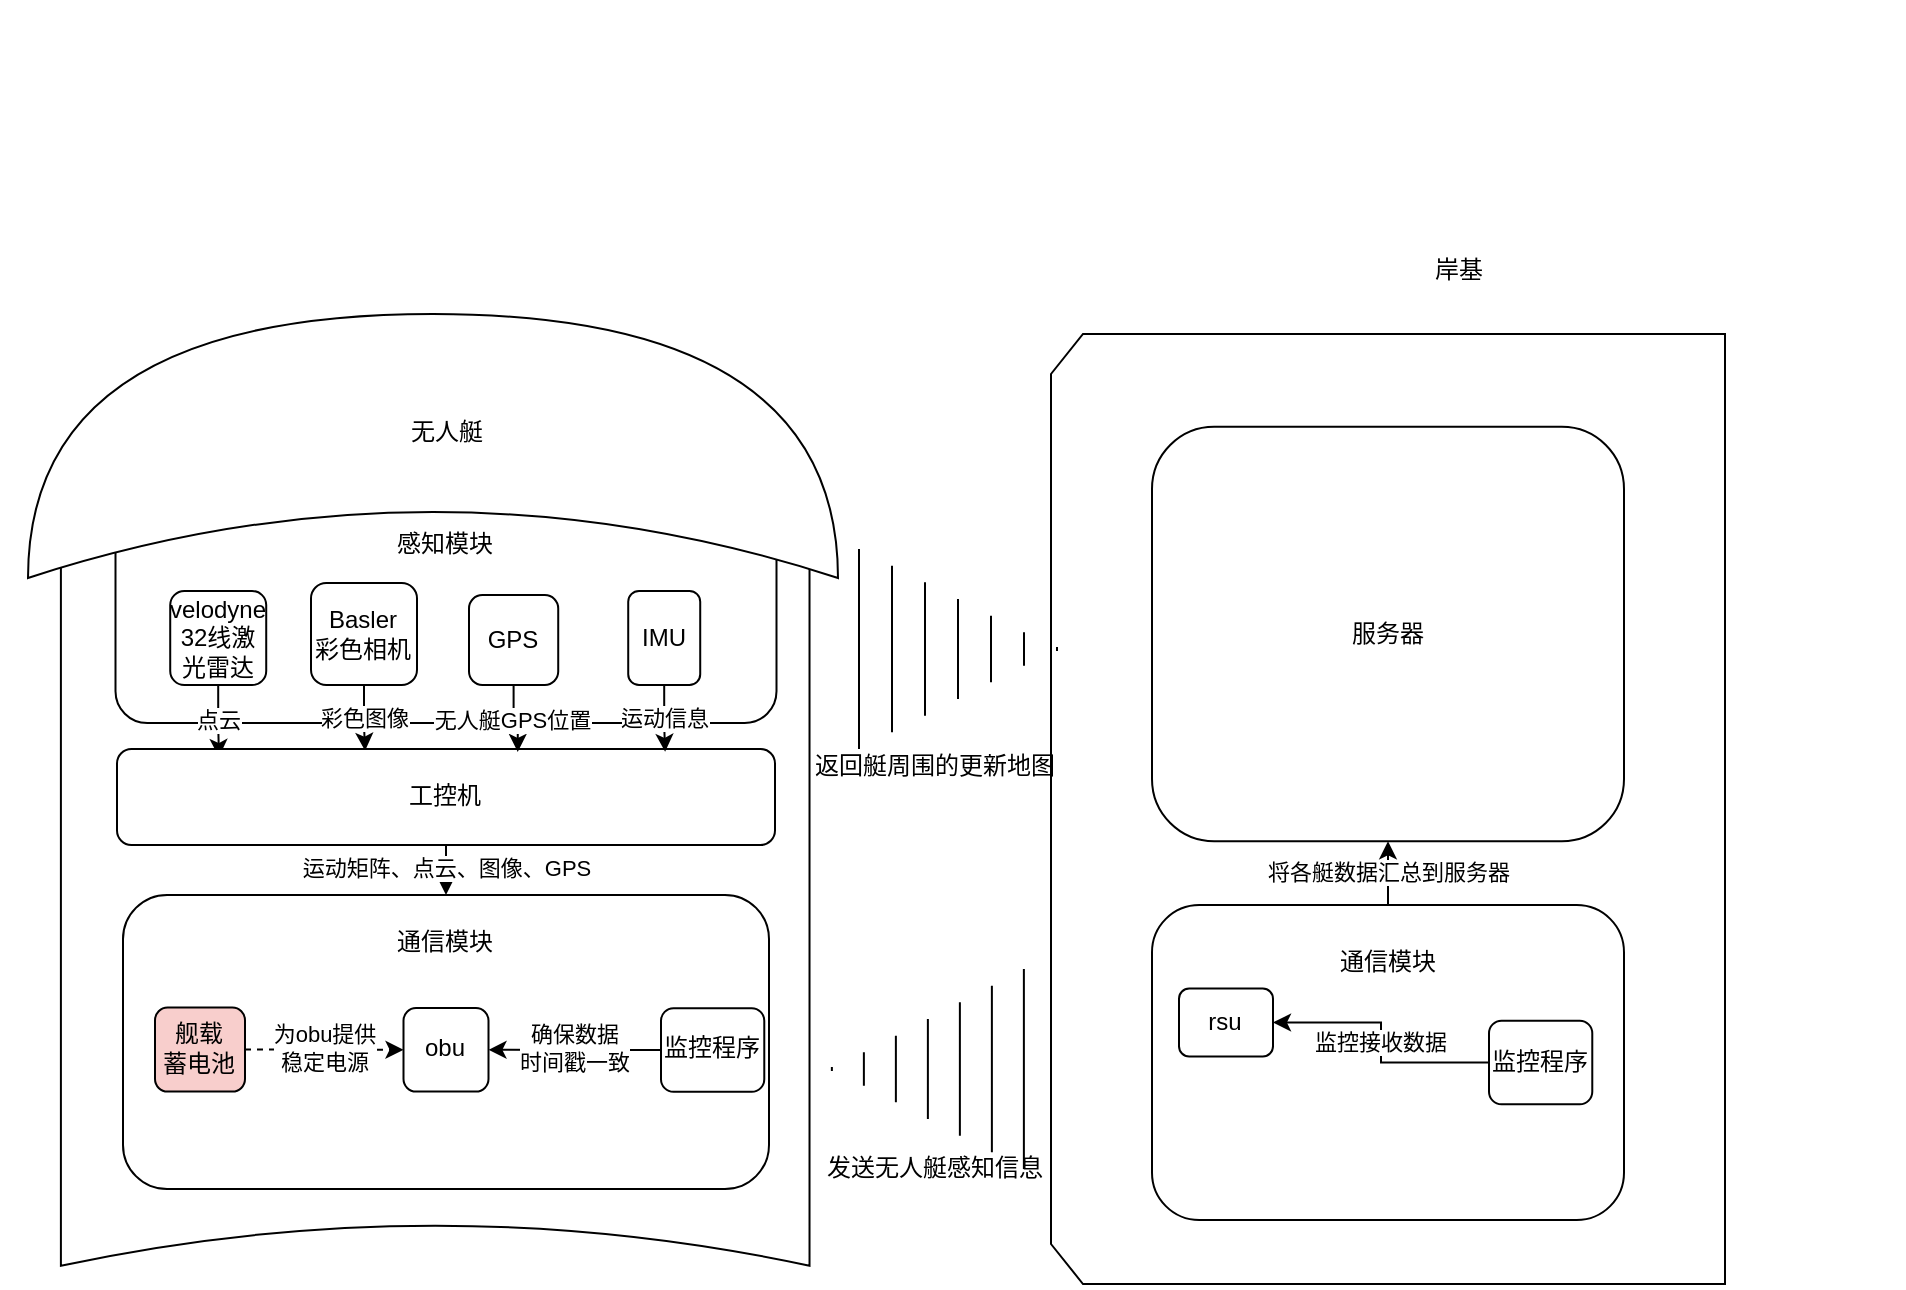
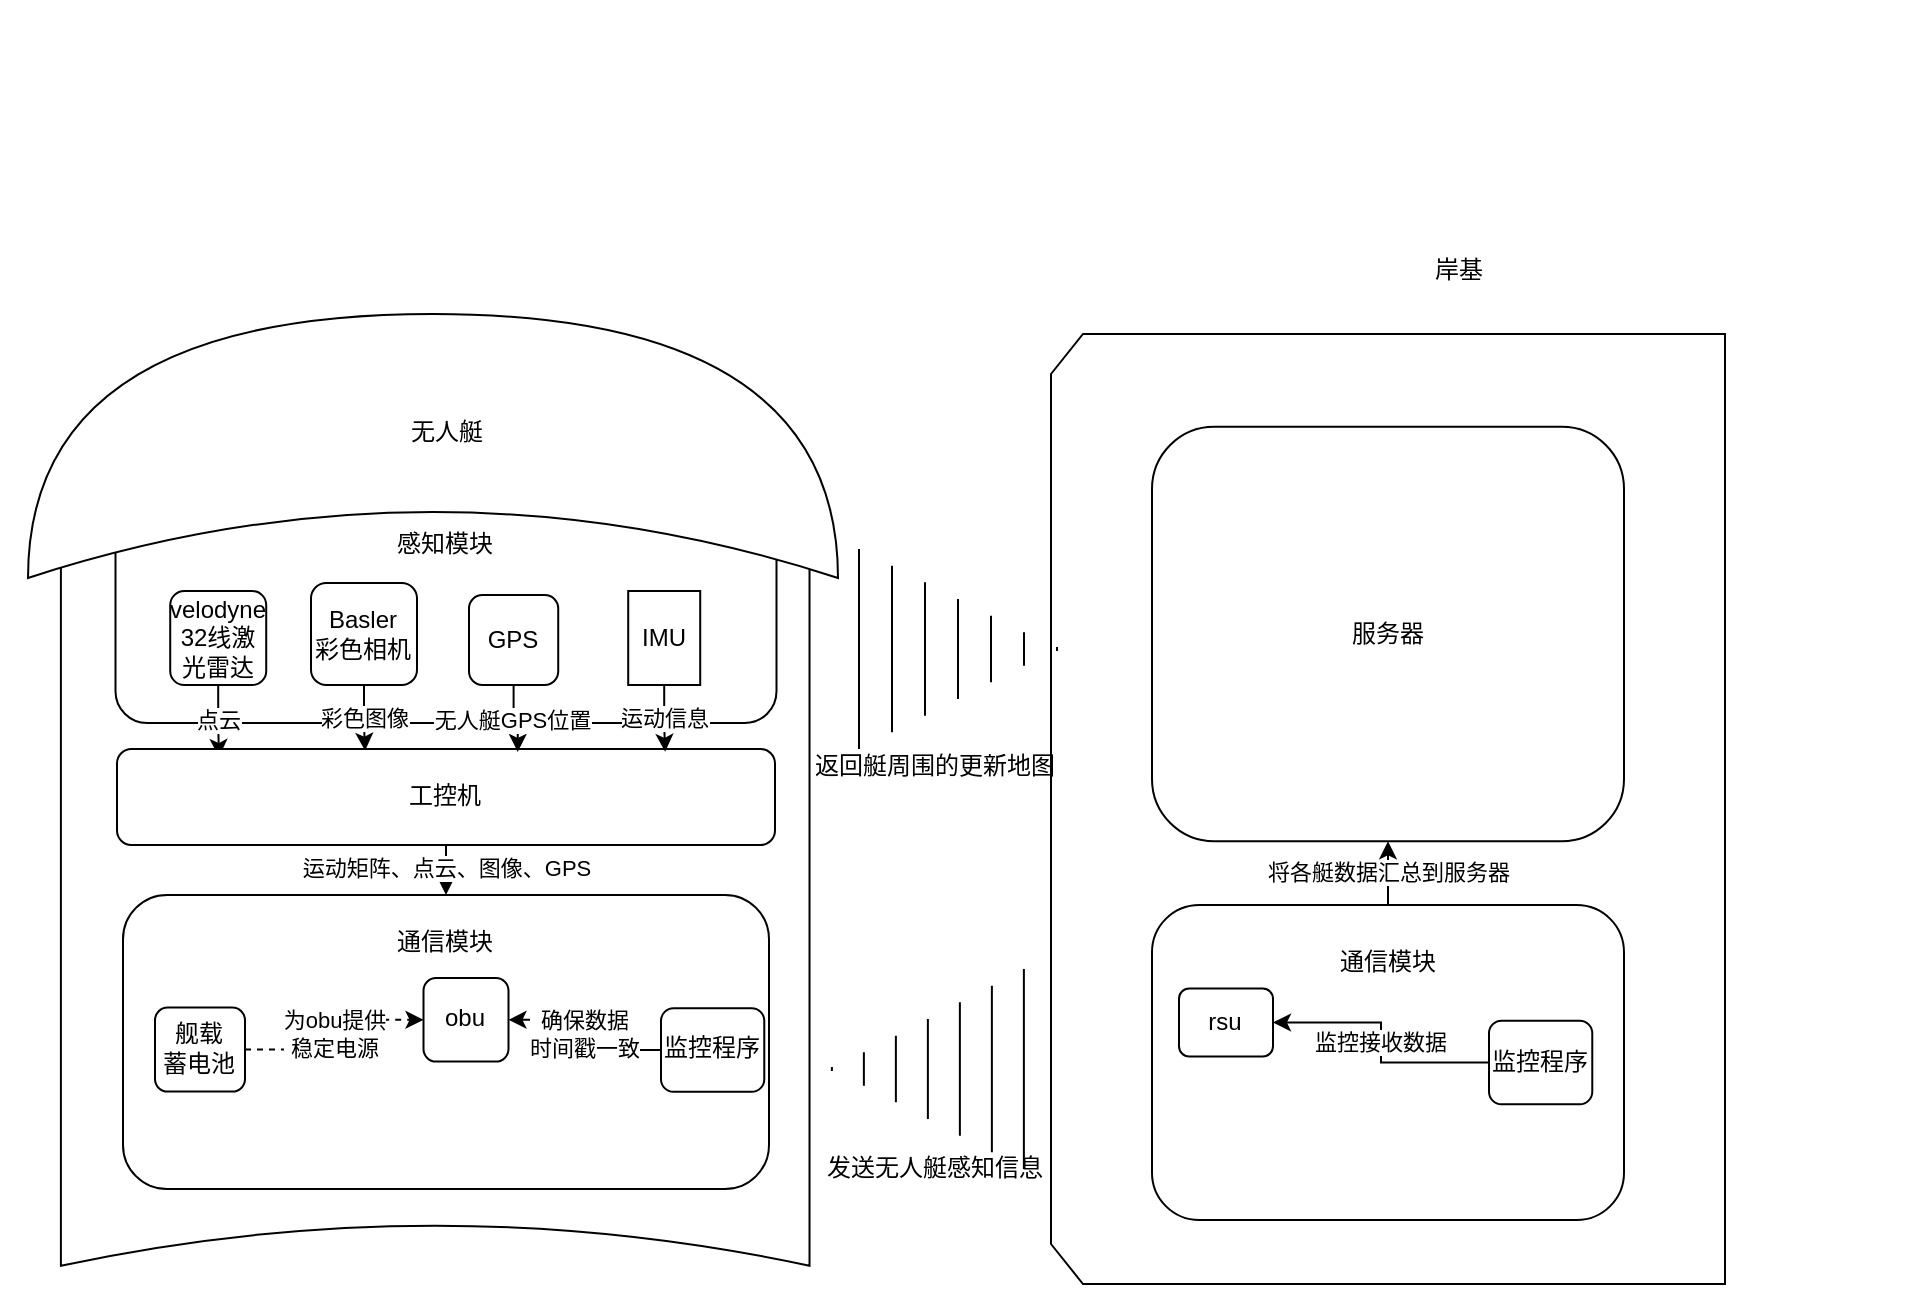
- <mxCell id="19" value="IMU" style="rounded=1;whiteSpace=wrap;html=1;" vertex="1" parent="1"><mxGeometry x="313.61" y="295" width="36" height="47" as="geometry" /></mxCell>
+ <mxCell id="19" value="IMU" style="whiteSpace=wrap;html=1;rounded=0;" vertex="1" parent="1"><mxGeometry x="313.61" y="295" width="36" height="47" as="geometry" /></mxCell>
- <mxCell id="21" value="舰载&lt;br&gt;蓄电池" style="rounded=1;whiteSpace=wrap;html=1;fillColor=#f8cecc;" vertex="1" parent="1"><mxGeometry x="77" y="503.31" width="45" height="42" as="geometry" /></mxCell>
+ <mxCell id="21" value="舰载&lt;br&gt;蓄电池" style="rounded=1;whiteSpace=wrap;html=1;" vertex="1" parent="1"><mxGeometry x="77" y="503.31" width="45" height="42" as="geometry" /></mxCell>
- <mxCell id="13" value="obu" style="rounded=1;whiteSpace=wrap;html=1;" vertex="1" parent="1"><mxGeometry x="201.25" y="503.5" width="42.5" height="41.81" as="geometry" /></mxCell>
+ <mxCell id="13" value="obu" style="rounded=1;whiteSpace=wrap;html=1;" vertex="1" parent="1"><mxGeometry x="211.25" y="488.5" width="42.5" height="41.81" as="geometry" /></mxCell>
